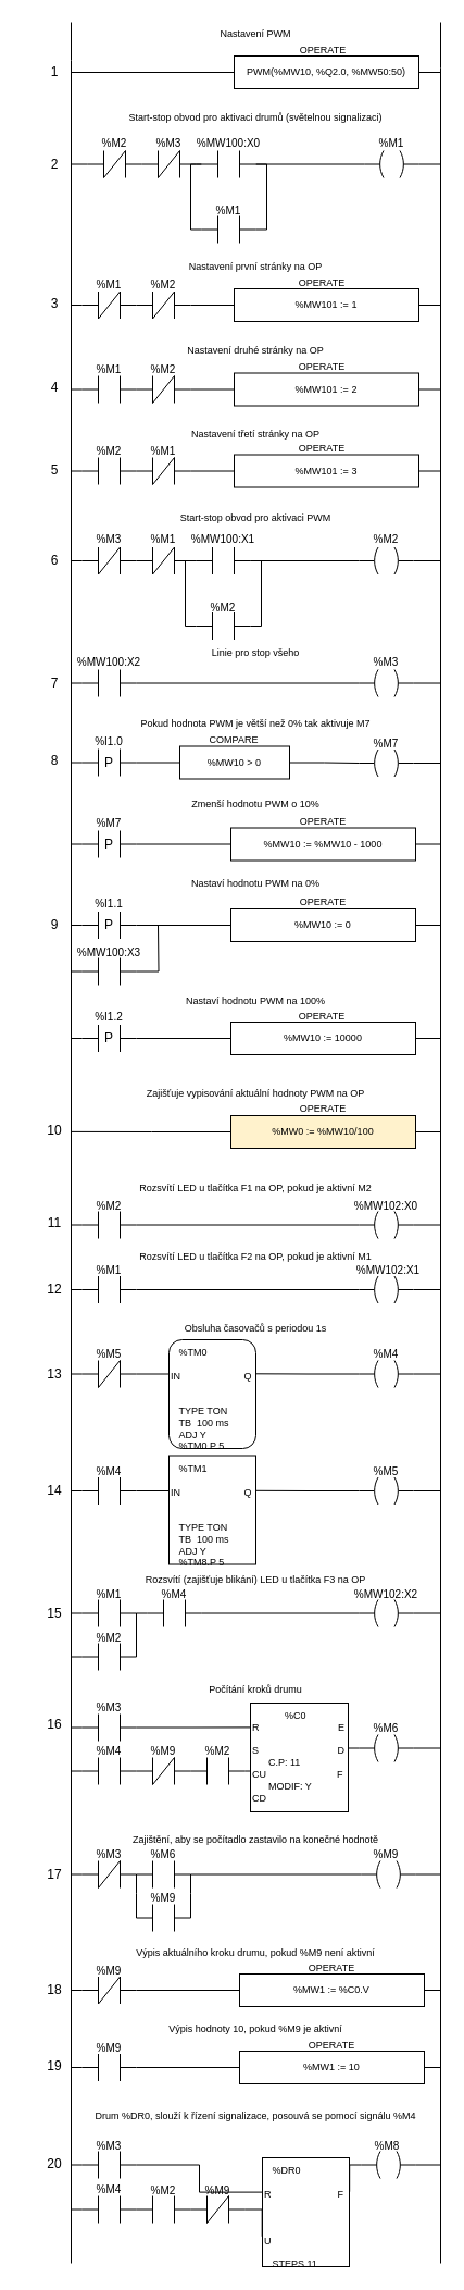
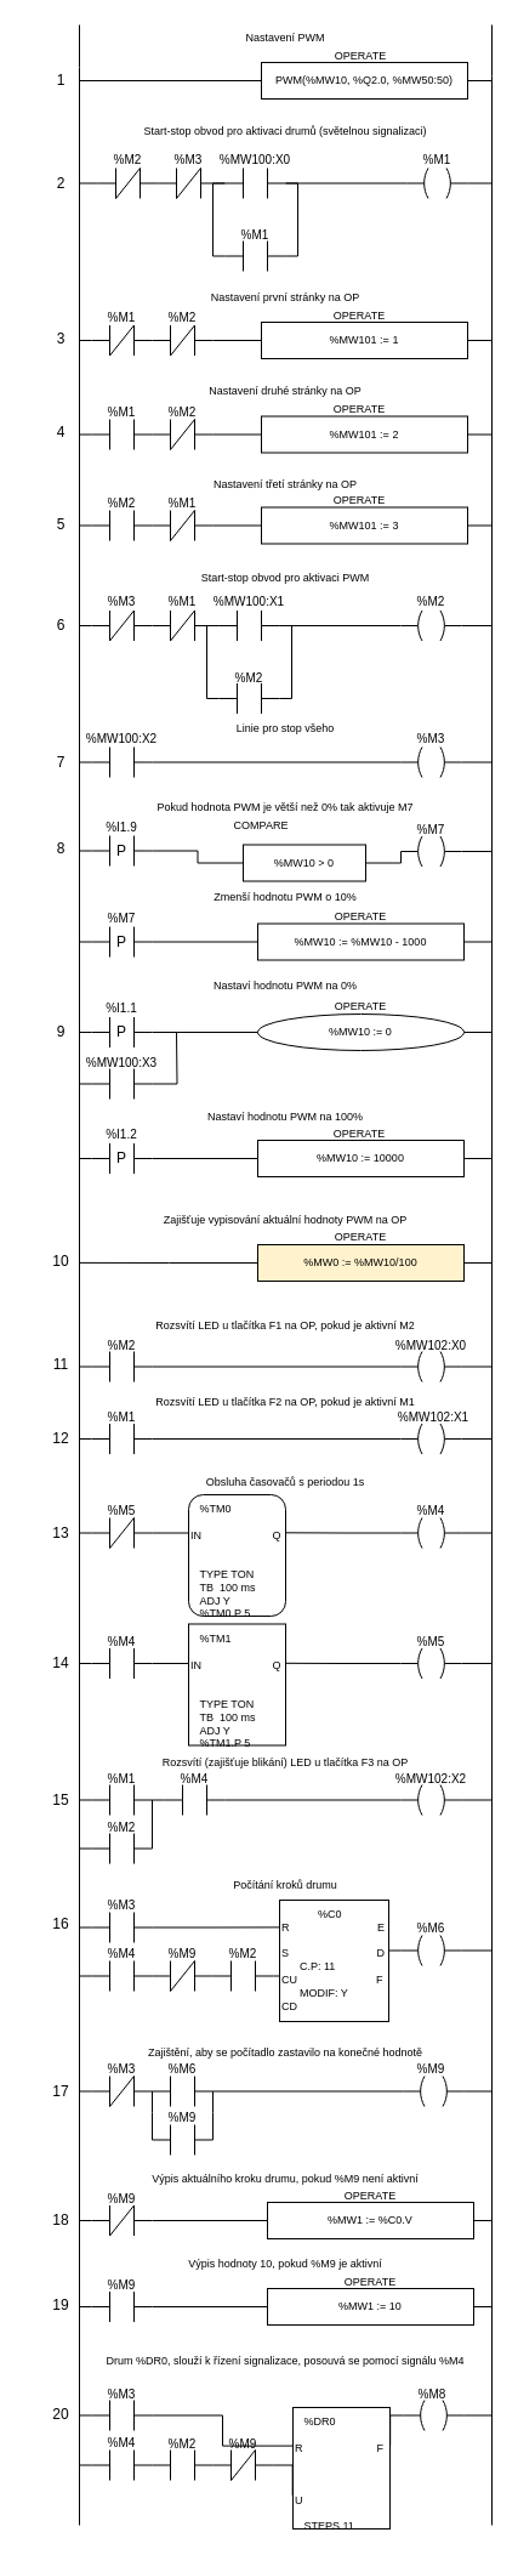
- <mxCell id="104" value="%I1.0" style="text;html=1;strokeColor=none;fillColor=none;align=center;verticalAlign=middle;whiteSpace=wrap;rounded=0;fontSize=10;strokeWidth=1;" vertex="1" parent="1"><mxGeometry x="70" y="676" width="60" height="10" as="geometry" /></mxCell>
+ <mxCell id="104" value="%I1.9" style="text;html=1;strokeColor=none;fillColor=none;align=center;verticalAlign=middle;whiteSpace=wrap;rounded=0;fontSize=10;strokeWidth=1;" vertex="1" parent="1"><mxGeometry x="70" y="676" width="60" height="10" as="geometry" /></mxCell>
- <mxCell id="107" value="%MW10 &amp;gt; 0" style="rounded=0;whiteSpace=wrap;html=1;fontSize=9;strokeWidth=1;" vertex="1" parent="1"><mxGeometry x="165" y="685.5" width="101" height="30" as="geometry" /></mxCell>
+ <mxCell id="107" value="%MW10 &amp;gt; 0" style="rounded=0;whiteSpace=wrap;html=1;fontSize=9;strokeWidth=1;" vertex="1" parent="1"><mxGeometry x="200" y="695.5" width="101" height="30" as="geometry" /></mxCell>
- <mxCell id="125" value="%MW10 := 0" style="rounded=0;whiteSpace=wrap;html=1;fontSize=9;strokeWidth=1;" vertex="1" parent="1"><mxGeometry x="212" y="835" width="170" height="30" as="geometry" /></mxCell>
+ <mxCell id="125" value="%MW10 := 0" style="ellipse;whiteSpace=wrap;html=1;fontSize=9;strokeWidth=1;" vertex="1" parent="1"><mxGeometry x="212" y="835" width="170" height="30" as="geometry" /></mxCell>
- <mxCell id="174" value="&amp;nbsp; &amp;nbsp;%TM1&lt;br&gt;&lt;br&gt;IN&lt;span style=&quot;white-space: pre&quot;&gt;&#09;&lt;/span&gt;&lt;span style=&quot;white-space: pre&quot;&gt;&#09;&lt;/span&gt;&lt;span style=&quot;white-space: pre&quot;&gt;&#09;&lt;/span&gt;&amp;nbsp; &amp;nbsp;Q&lt;br&gt;&lt;br&gt;&lt;br&gt;&amp;nbsp; &amp;nbsp;TYPE TON&lt;br&gt;&amp;nbsp; &amp;nbsp;TB&amp;nbsp; 100 ms&lt;br&gt;&amp;nbsp; &amp;nbsp;ADJ Y&lt;br&gt;&amp;nbsp; &amp;nbsp;%TM8.P 5" style="rounded=0;whiteSpace=wrap;html=1;fontSize=9;align=left;verticalAlign=top;strokeWidth=1;" vertex="1" parent="1"><mxGeometry x="155" y="1337.5" width="80" height="100" as="geometry" /></mxCell>
+ <mxCell id="174" value="&amp;nbsp; &amp;nbsp;%TM1&lt;br&gt;&lt;br&gt;IN&lt;span style=&quot;white-space: pre&quot;&gt;&#09;&lt;/span&gt;&lt;span style=&quot;white-space: pre&quot;&gt;&#09;&lt;/span&gt;&lt;span style=&quot;white-space: pre&quot;&gt;&#09;&lt;/span&gt;&amp;nbsp; &amp;nbsp;Q&lt;br&gt;&lt;br&gt;&lt;br&gt;&amp;nbsp; &amp;nbsp;TYPE TON&lt;br&gt;&amp;nbsp; &amp;nbsp;TB&amp;nbsp; 100 ms&lt;br&gt;&amp;nbsp; &amp;nbsp;ADJ Y&lt;br&gt;&amp;nbsp; &amp;nbsp;%TM1.P 5" style="rounded=0;whiteSpace=wrap;html=1;fontSize=9;align=left;verticalAlign=top;strokeWidth=1;" vertex="1" parent="1"><mxGeometry x="155" y="1337.5" width="80" height="100" as="geometry" /></mxCell>
